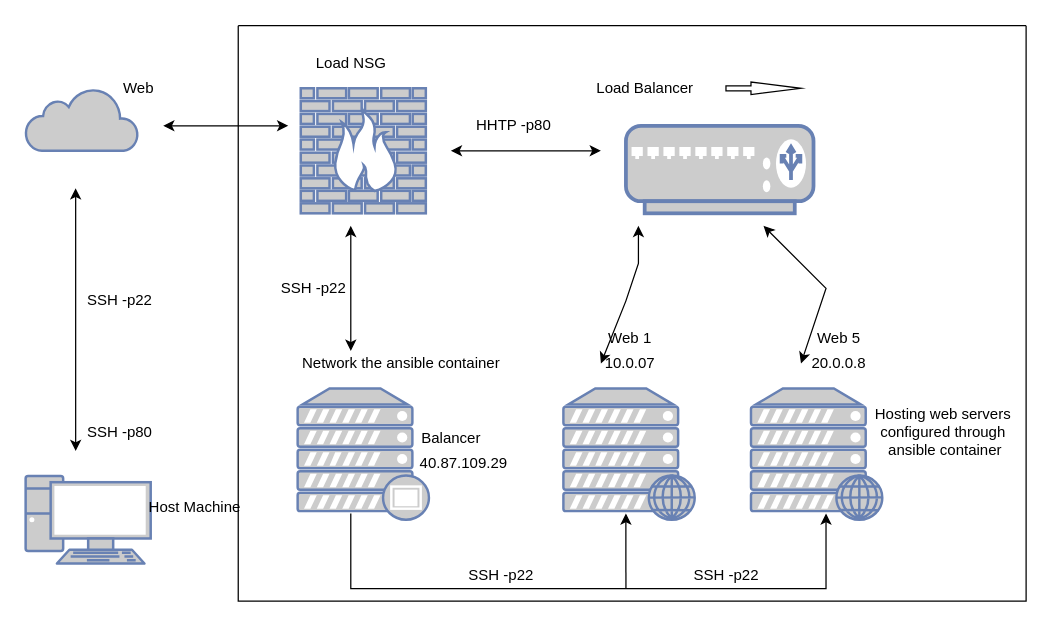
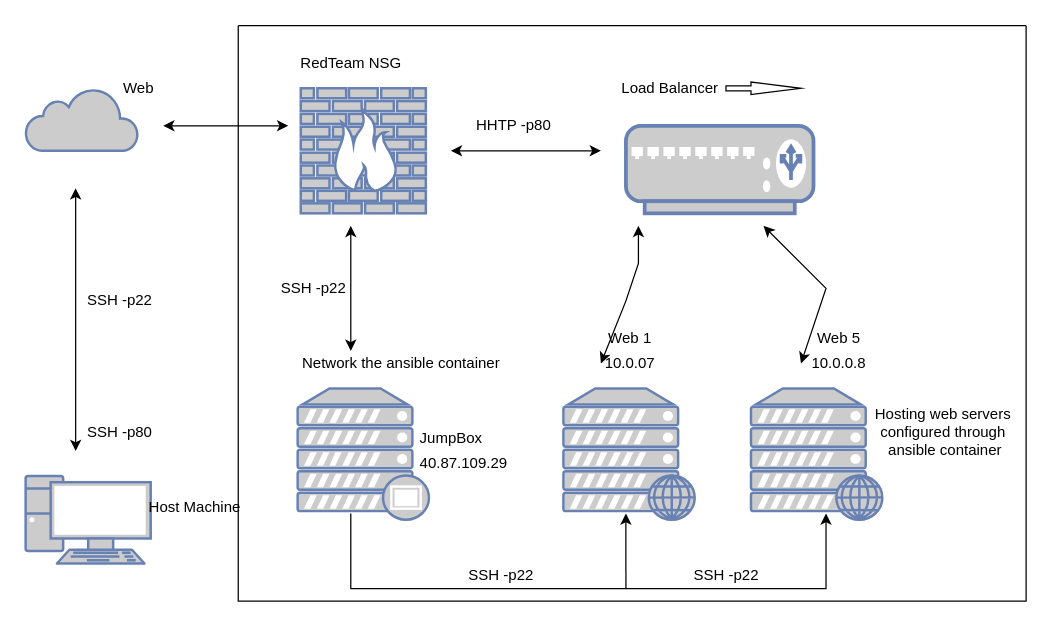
- <mxCell id="23" value="Load NSG" style="text;html=1;align=center;verticalAlign=middle;resizable=0;points=[];autosize=1;strokeColor=none;fillColor=none;" vertex="1" parent="1"><mxGeometry x="230" y="40" width="100" height="20" as="geometry" /></mxCell>
+ <mxCell id="23" value="RedTeam NSG" style="text;html=1;align=center;verticalAlign=middle;resizable=0;points=[];autosize=1;strokeColor=none;fillColor=none;" vertex="1" parent="1"><mxGeometry x="230" y="40" width="100" height="20" as="geometry" /></mxCell>
- <mxCell id="21" value="Load Balancer" style="text;html=1;align=center;verticalAlign=middle;resizable=0;points=[];autosize=1;strokeColor=none;fillColor=none;" vertex="1" parent="1"><mxGeometry x="470" y="60" width="90" height="20" as="geometry" /></mxCell>
+ <mxCell id="21" value="Load Balancer" style="text;html=1;align=center;verticalAlign=middle;resizable=0;points=[];autosize=1;strokeColor=none;fillColor=none;" vertex="1" parent="1"><mxGeometry x="490" y="60" width="90" height="20" as="geometry" /></mxCell>
- <mxCell id="20" value="20.0.0.8" style="text;html=1;align=center;verticalAlign=middle;resizable=0;points=[];autosize=1;strokeColor=none;fillColor=none;" vertex="1" parent="1"><mxGeometry x="640" y="280" width="60" height="20" as="geometry" /></mxCell>
+ <mxCell id="20" value="10.0.0.8" style="text;html=1;align=center;verticalAlign=middle;resizable=0;points=[];autosize=1;strokeColor=none;fillColor=none;" vertex="1" parent="1"><mxGeometry x="640" y="280" width="60" height="20" as="geometry" /></mxCell>
- <mxCell id="26" value="Balancer" style="text;html=1;align=center;verticalAlign=middle;resizable=0;points=[];autosize=1;strokeColor=none;fillColor=none;" vertex="1" parent="1"><mxGeometry x="325" y="340" width="70" height="20" as="geometry" /></mxCell>
+ <mxCell id="26" value="JumpBox" style="text;html=1;align=center;verticalAlign=middle;resizable=0;points=[];autosize=1;strokeColor=none;fillColor=none;" vertex="1" parent="1"><mxGeometry x="325" y="340" width="70" height="20" as="geometry" /></mxCell>
